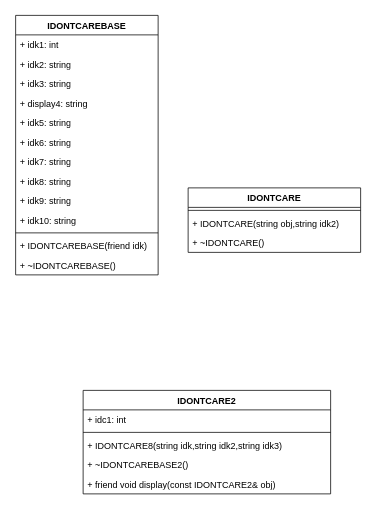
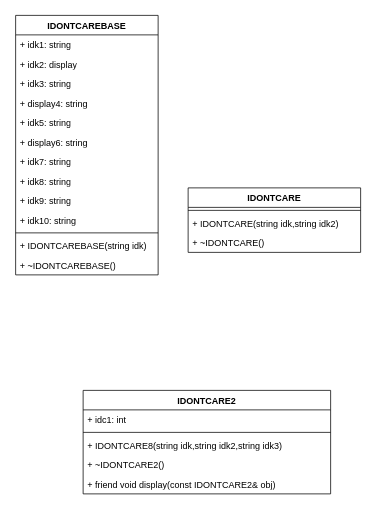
- <mxCell id="3" value="+ idk1: int" style="text;strokeColor=none;fillColor=none;align=left;verticalAlign=top;spacingLeft=4;spacingRight=4;overflow=hidden;rotatable=0;points=[[0,0.5],[1,0.5]];portConstraint=eastwest;whiteSpace=wrap;html=1;" vertex="1" parent="2"><mxGeometry y="26" width="190" height="26" as="geometry" /></mxCell>
+ <mxCell id="3" value="+ idk1: string" style="text;strokeColor=none;fillColor=none;align=left;verticalAlign=top;spacingLeft=4;spacingRight=4;overflow=hidden;rotatable=0;points=[[0,0.5],[1,0.5]];portConstraint=eastwest;whiteSpace=wrap;html=1;" vertex="1" parent="2"><mxGeometry y="26" width="190" height="26" as="geometry" /></mxCell>
- <mxCell id="4" value="+ idk2: string" style="text;strokeColor=none;fillColor=none;align=left;verticalAlign=top;spacingLeft=4;spacingRight=4;overflow=hidden;rotatable=0;points=[[0,0.5],[1,0.5]];portConstraint=eastwest;whiteSpace=wrap;html=1;" vertex="1" parent="2"><mxGeometry y="52" width="190" height="26" as="geometry" /></mxCell>
+ <mxCell id="4" value="+ idk2: display" style="text;strokeColor=none;fillColor=none;align=left;verticalAlign=top;spacingLeft=4;spacingRight=4;overflow=hidden;rotatable=0;points=[[0,0.5],[1,0.5]];portConstraint=eastwest;whiteSpace=wrap;html=1;" vertex="1" parent="2"><mxGeometry y="52" width="190" height="26" as="geometry" /></mxCell>
- <mxCell id="8" value="+ idk6: string" style="text;strokeColor=none;fillColor=none;align=left;verticalAlign=top;spacingLeft=4;spacingRight=4;overflow=hidden;rotatable=0;points=[[0,0.5],[1,0.5]];portConstraint=eastwest;whiteSpace=wrap;html=1;" vertex="1" parent="2"><mxGeometry y="156" width="190" height="26" as="geometry" /></mxCell>
+ <mxCell id="8" value="+ display6: string" style="text;strokeColor=none;fillColor=none;align=left;verticalAlign=top;spacingLeft=4;spacingRight=4;overflow=hidden;rotatable=0;points=[[0,0.5],[1,0.5]];portConstraint=eastwest;whiteSpace=wrap;html=1;" vertex="1" parent="2"><mxGeometry y="156" width="190" height="26" as="geometry" /></mxCell>
- <mxCell id="18" value="+ IDONTCARE(string obj,string idk2)" style="text;strokeColor=none;fillColor=none;align=left;verticalAlign=top;spacingLeft=4;spacingRight=4;overflow=hidden;rotatable=0;points=[[0,0.5],[1,0.5]];portConstraint=eastwest;whiteSpace=wrap;html=1;" vertex="1" parent="16"><mxGeometry y="34" width="230" height="26" as="geometry" /></mxCell>
+ <mxCell id="18" value="+ IDONTCARE(string idk,string idk2)" style="text;strokeColor=none;fillColor=none;align=left;verticalAlign=top;spacingLeft=4;spacingRight=4;overflow=hidden;rotatable=0;points=[[0,0.5],[1,0.5]];portConstraint=eastwest;whiteSpace=wrap;html=1;" vertex="1" parent="16"><mxGeometry y="34" width="230" height="26" as="geometry" /></mxCell>
- <mxCell id="14" value="+&amp;nbsp;IDONTCAREBASE(friend idk)" style="text;strokeColor=none;fillColor=none;align=left;verticalAlign=top;spacingLeft=4;spacingRight=4;overflow=hidden;rotatable=0;points=[[0,0.5],[1,0.5]];portConstraint=eastwest;whiteSpace=wrap;html=1;" vertex="1" parent="2"><mxGeometry y="294" width="190" height="26" as="geometry" /></mxCell>
+ <mxCell id="14" value="+&amp;nbsp;IDONTCAREBASE(string idk)" style="text;strokeColor=none;fillColor=none;align=left;verticalAlign=top;spacingLeft=4;spacingRight=4;overflow=hidden;rotatable=0;points=[[0,0.5],[1,0.5]];portConstraint=eastwest;whiteSpace=wrap;html=1;" vertex="1" parent="2"><mxGeometry y="294" width="190" height="26" as="geometry" /></mxCell>
- <mxCell id="24" value="+ ~IDONTCAREBASE2()" style="text;strokeColor=none;fillColor=none;align=left;verticalAlign=top;spacingLeft=4;spacingRight=4;overflow=hidden;rotatable=0;points=[[0,0.5],[1,0.5]];portConstraint=eastwest;whiteSpace=wrap;html=1;" vertex="1" parent="20"><mxGeometry y="86" width="330" height="26" as="geometry" /></mxCell>
+ <mxCell id="24" value="+ ~IDONTCARE2()" style="text;strokeColor=none;fillColor=none;align=left;verticalAlign=top;spacingLeft=4;spacingRight=4;overflow=hidden;rotatable=0;points=[[0,0.5],[1,0.5]];portConstraint=eastwest;whiteSpace=wrap;html=1;" vertex="1" parent="20"><mxGeometry y="86" width="330" height="26" as="geometry" /></mxCell>
